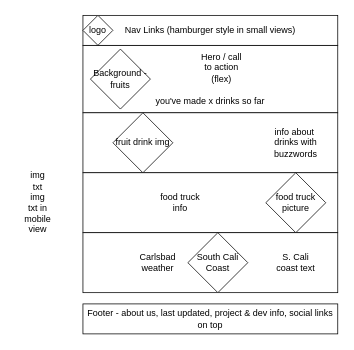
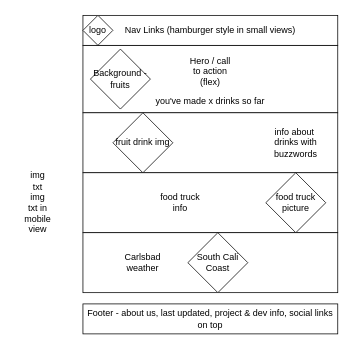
- <mxCell id="3" value="Hero / call to action (flex)" style="text;html=1;strokeColor=none;fillColor=none;align=center;verticalAlign=middle;whiteSpace=wrap;rounded=0;" vertex="1" parent="1"><mxGeometry x="265" y="75" width="60" height="30" as="geometry" /></mxCell>
+ <mxCell id="3" value="Hero / call to action (flex)" style="text;html=1;strokeColor=none;fillColor=none;align=center;verticalAlign=middle;whiteSpace=wrap;rounded=0;" vertex="1" parent="1"><mxGeometry x="250" y="80" width="60" height="30" as="geometry" /></mxCell>
- <mxCell id="17" value="Carlsbad weather" style="text;html=1;strokeColor=none;fillColor=none;align=center;verticalAlign=middle;whiteSpace=wrap;rounded=0;" vertex="1" parent="1"><mxGeometry x="180" y="335" width="60" height="30" as="geometry" /></mxCell>
+ <mxCell id="17" value="Carlsbad weather" style="text;html=1;strokeColor=none;fillColor=none;align=center;verticalAlign=middle;whiteSpace=wrap;rounded=0;" vertex="1" parent="1"><mxGeometry x="160" y="335" width="60" height="30" as="geometry" /></mxCell>
- <mxCell id="14" value="S. Cali coast text" style="text;html=1;strokeColor=none;fillColor=none;align=center;verticalAlign=middle;whiteSpace=wrap;rounded=0;" vertex="1" parent="1"><mxGeometry x="364" y="335" width="60" height="30" as="geometry" /></mxCell>
